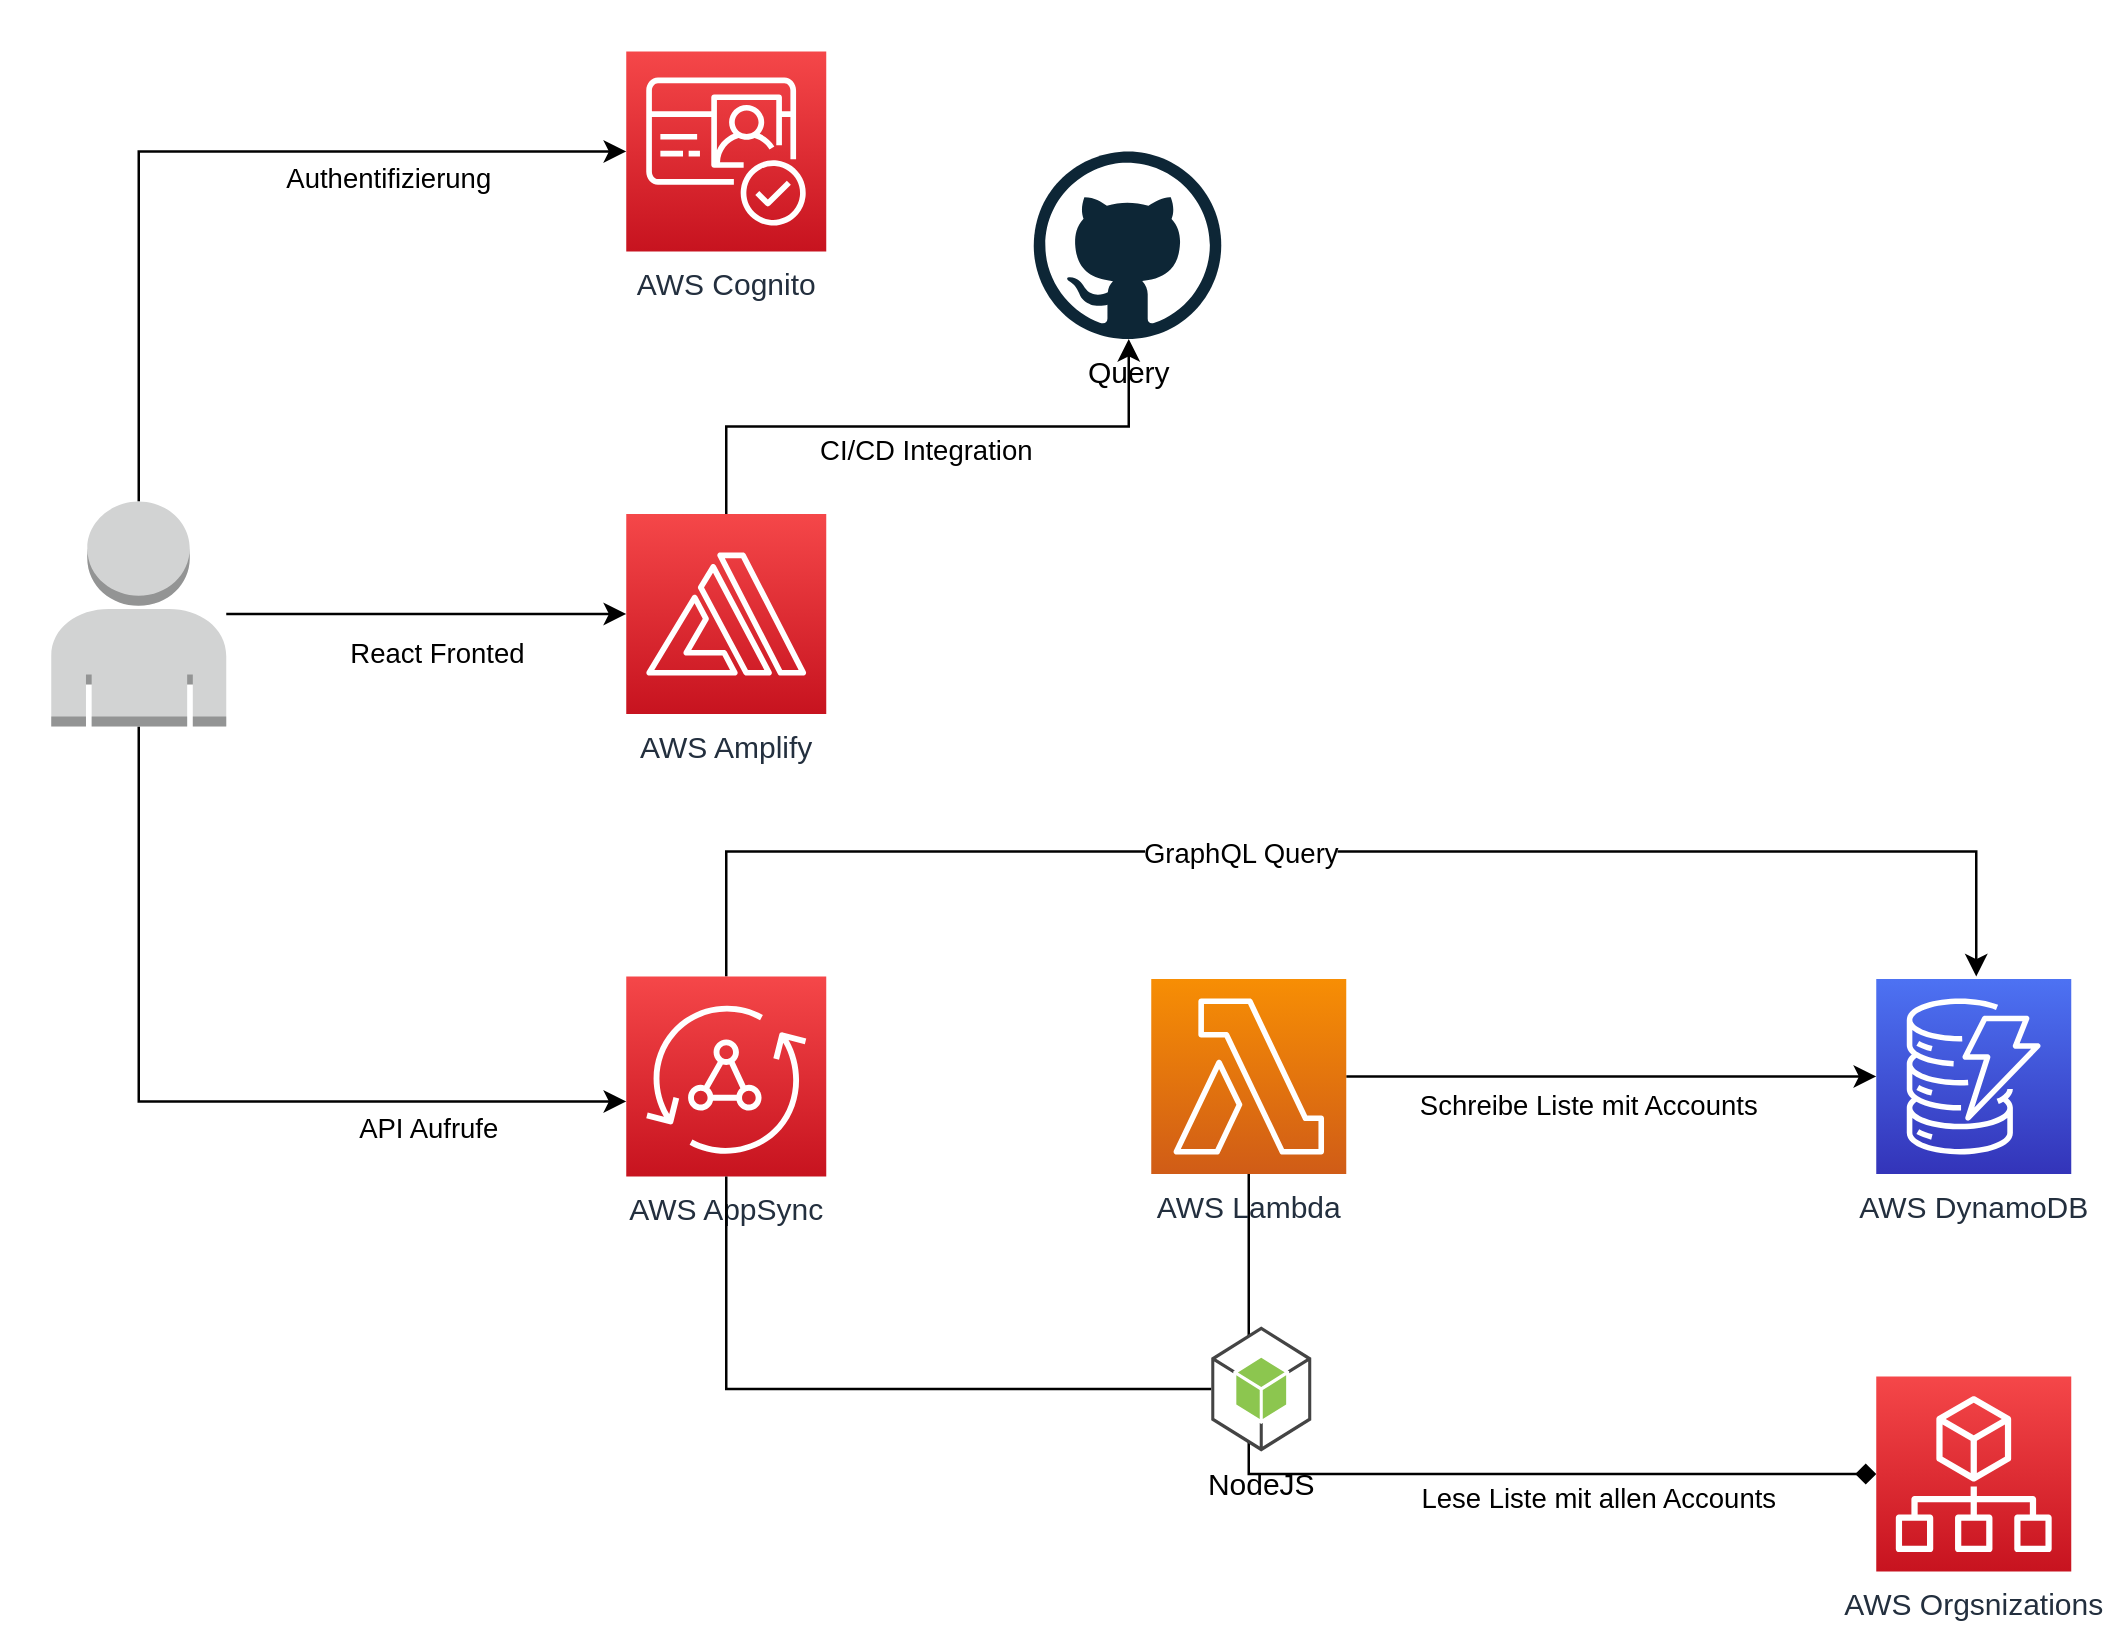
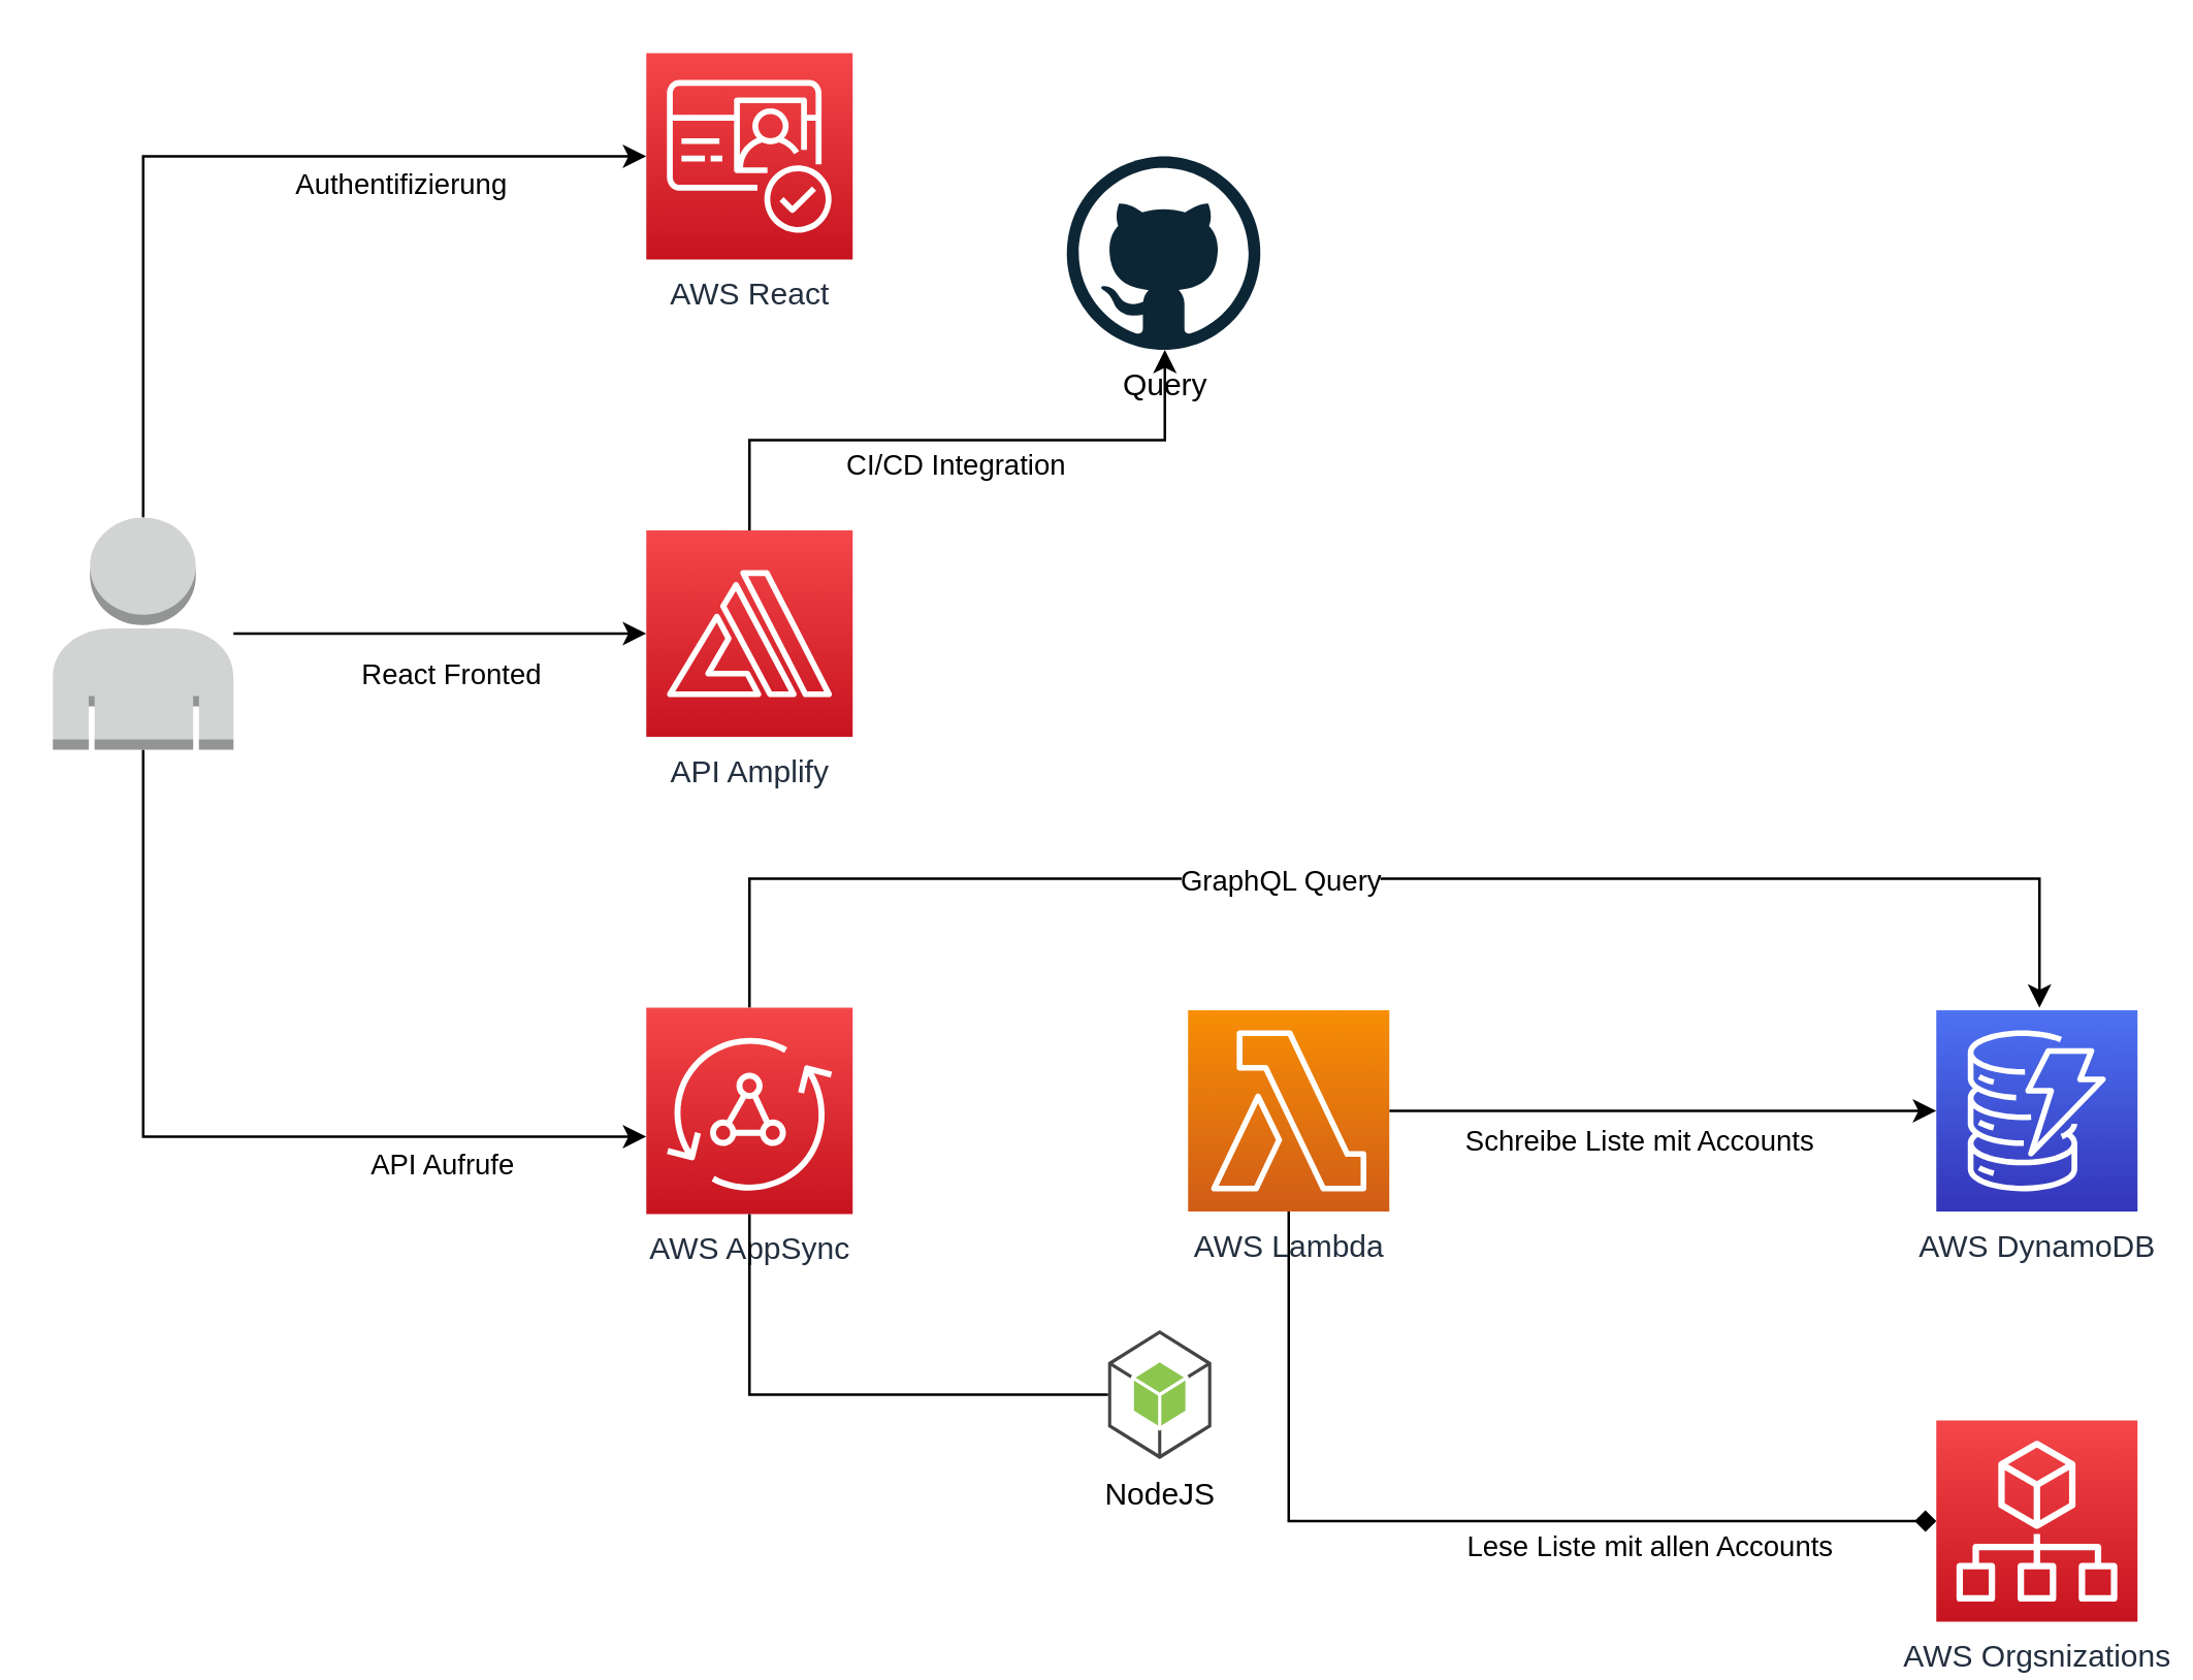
- <mxCell id="11" value="AWS Cognito" style="outlineConnect=0;fontColor=#232F3E;gradientColor=#F54749;gradientDirection=north;fillColor=#C7131F;strokeColor=#ffffff;dashed=0;verticalLabelPosition=bottom;verticalAlign=top;align=center;html=1;fontSize=12;fontStyle=0;aspect=fixed;shape=mxgraph.aws4.resourceIcon;resIcon=mxgraph.aws4.cognito;" vertex="1" parent="1"><mxGeometry x="250" y="20" width="80" height="80" as="geometry" /></mxCell>
+ <mxCell id="11" value="AWS React" style="outlineConnect=0;fontColor=#232F3E;gradientColor=#F54749;gradientDirection=north;fillColor=#C7131F;strokeColor=#ffffff;dashed=0;verticalLabelPosition=bottom;verticalAlign=top;align=center;html=1;fontSize=12;fontStyle=0;aspect=fixed;shape=mxgraph.aws4.resourceIcon;resIcon=mxgraph.aws4.cognito;" vertex="1" parent="1"><mxGeometry x="250" y="20" width="80" height="80" as="geometry" /></mxCell>
- <mxCell id="10" value="AWS Amplify" style="outlineConnect=0;fontColor=#232F3E;gradientColor=#F54749;gradientDirection=north;fillColor=#C7131F;strokeColor=#ffffff;dashed=0;verticalLabelPosition=bottom;verticalAlign=top;align=center;html=1;fontSize=12;fontStyle=0;aspect=fixed;shape=mxgraph.aws4.resourceIcon;resIcon=mxgraph.aws4.amplify;" vertex="1" parent="1"><mxGeometry x="250" y="205" width="80" height="80" as="geometry" /></mxCell>
+ <mxCell id="10" value="API Amplify" style="outlineConnect=0;fontColor=#232F3E;gradientColor=#F54749;gradientDirection=north;fillColor=#C7131F;strokeColor=#ffffff;dashed=0;verticalLabelPosition=bottom;verticalAlign=top;align=center;html=1;fontSize=12;fontStyle=0;aspect=fixed;shape=mxgraph.aws4.resourceIcon;resIcon=mxgraph.aws4.amplify;" vertex="1" parent="1"><mxGeometry x="250" y="205" width="80" height="80" as="geometry" /></mxCell>
- <mxCell id="22" value="NodeJS" style="outlineConnect=0;dashed=0;verticalLabelPosition=bottom;verticalAlign=top;align=center;html=1;shape=mxgraph.aws3.android;fillColor=#8CC64F;gradientColor=none;" vertex="1" parent="1"><mxGeometry x="484" y="530" width="40" height="50" as="geometry" /></mxCell>
+ <mxCell id="22" value="NodeJS" style="outlineConnect=0;dashed=0;verticalLabelPosition=bottom;verticalAlign=top;align=center;html=1;shape=mxgraph.aws3.android;fillColor=#8CC64F;gradientColor=none;" vertex="1" parent="1"><mxGeometry x="429" y="515" width="40" height="50" as="geometry" /></mxCell>
